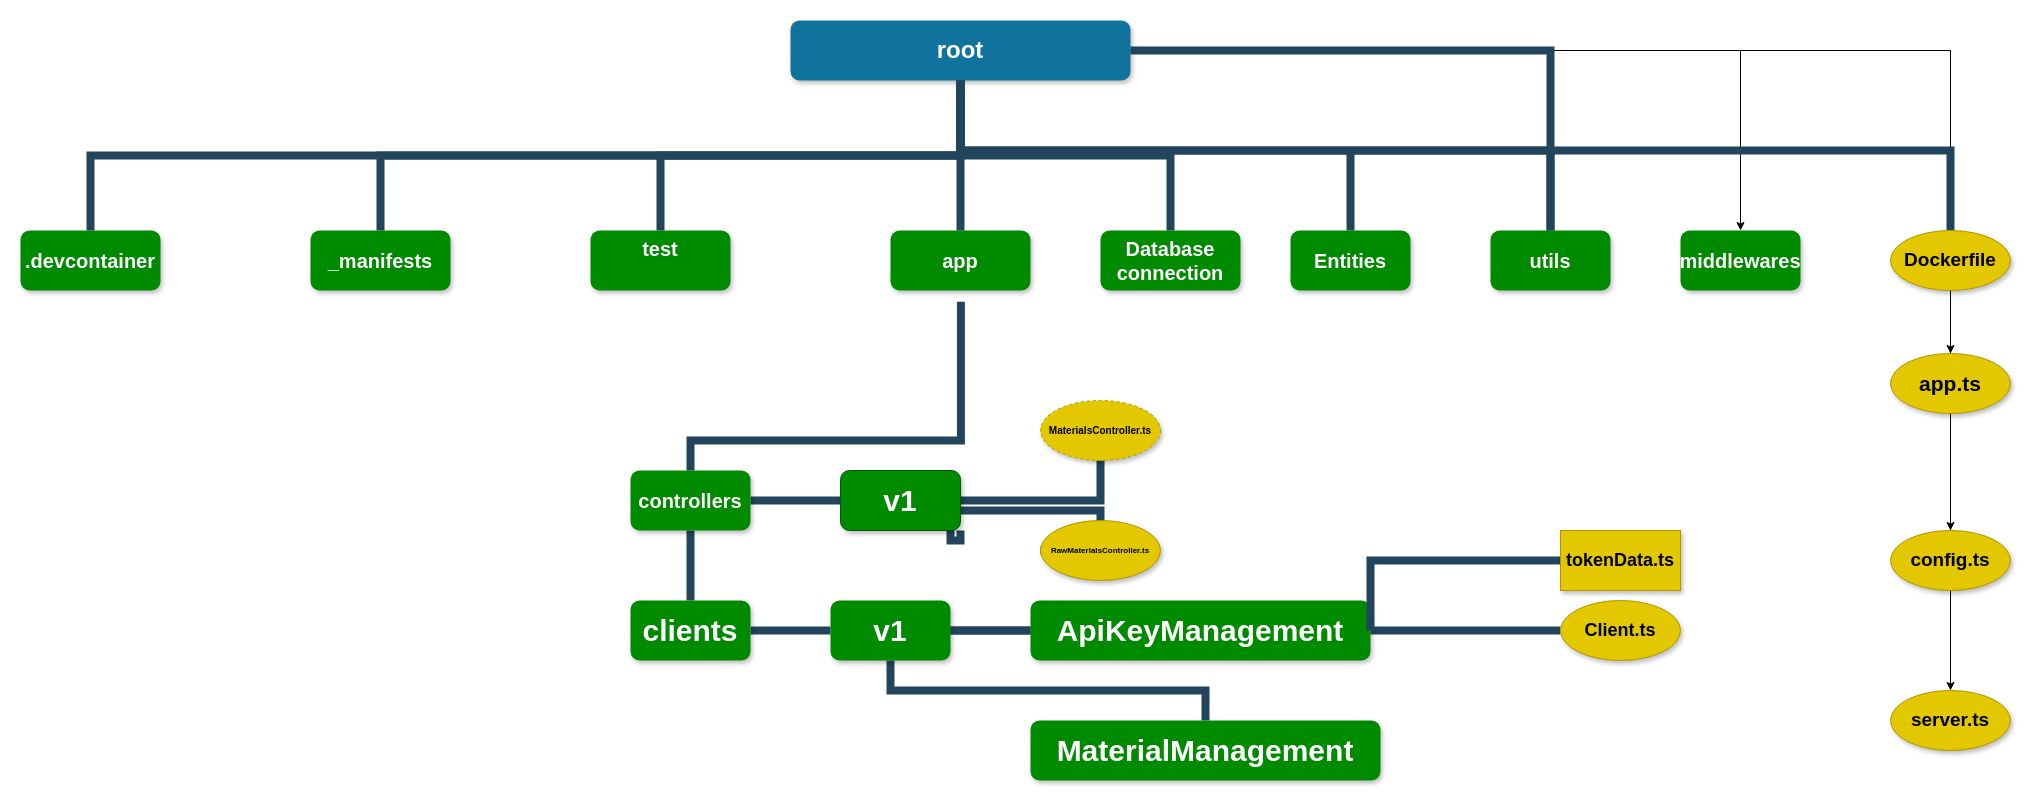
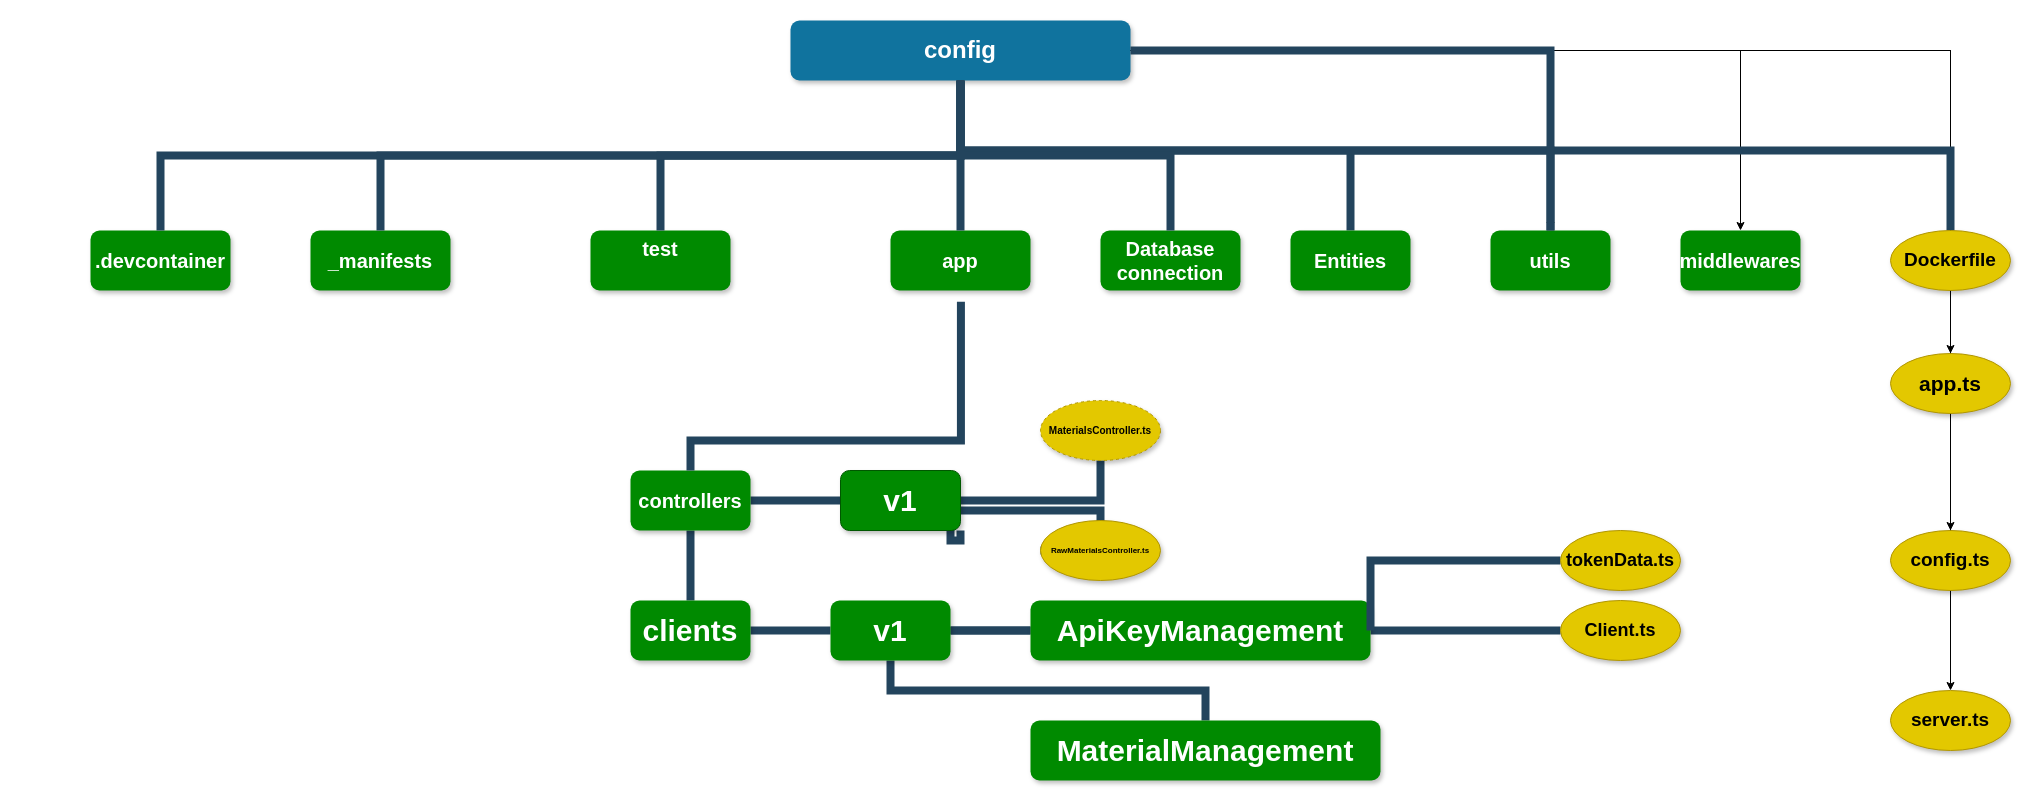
- <mxCell id="8" value="root" style="whiteSpace=wrap;rounded=1;shadow=1;fillColor=#10739E;strokeColor=none;fontColor=#FFFFFF;fontStyle=1;fontSize=24" parent="1" vertex="1"><mxGeometry x="790" y="20" width="340" height="60" as="geometry" /></mxCell>
+ <mxCell id="8" value="config" style="whiteSpace=wrap;rounded=1;shadow=1;fillColor=#10739E;strokeColor=none;fontColor=#FFFFFF;fontStyle=1;fontSize=24" parent="1" vertex="1"><mxGeometry x="790" y="20" width="340" height="60" as="geometry" /></mxCell>
- <mxCell id="9" value=".devcontainer" style="whiteSpace=wrap;rounded=1;fillColor=#008A00;strokeColor=none;shadow=1;fontColor=#FFFFFF;fontStyle=1;fontSize=20;" parent="1" vertex="1"><mxGeometry x="20" y="230" width="140" height="60" as="geometry" /></mxCell>
+ <mxCell id="9" value=".devcontainer" style="whiteSpace=wrap;rounded=1;fillColor=#008A00;strokeColor=none;shadow=1;fontColor=#FFFFFF;fontStyle=1;fontSize=20;" parent="1" vertex="1"><mxGeometry x="90" y="230" width="140" height="60" as="geometry" /></mxCell>
- <mxCell id="47" value="tokenData.ts" style="whiteSpace=wrap;html=1;fontSize=18;fillColor=#e3c800;strokeColor=#B09500;fontColor=#000000;shadow=1;fontStyle=1;rounded=0;" parent="1" vertex="1"><mxGeometry x="1560" y="530" width="120" height="60" as="geometry" /></mxCell>
+ <mxCell id="47" value="tokenData.ts" style="ellipse;whiteSpace=wrap;html=1;fontSize=18;fillColor=#e3c800;strokeColor=#B09500;fontColor=#000000;rounded=1;shadow=1;fontStyle=1;" parent="1" vertex="1"><mxGeometry x="1560" y="530" width="120" height="60" as="geometry" /></mxCell>
